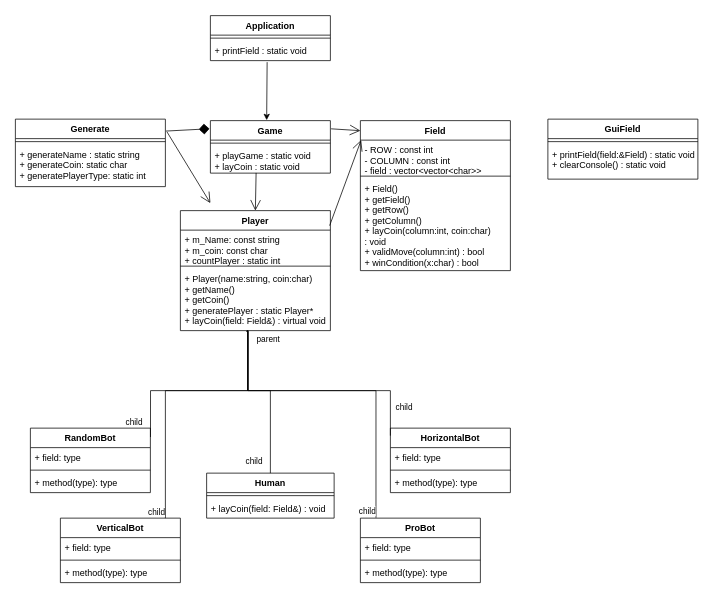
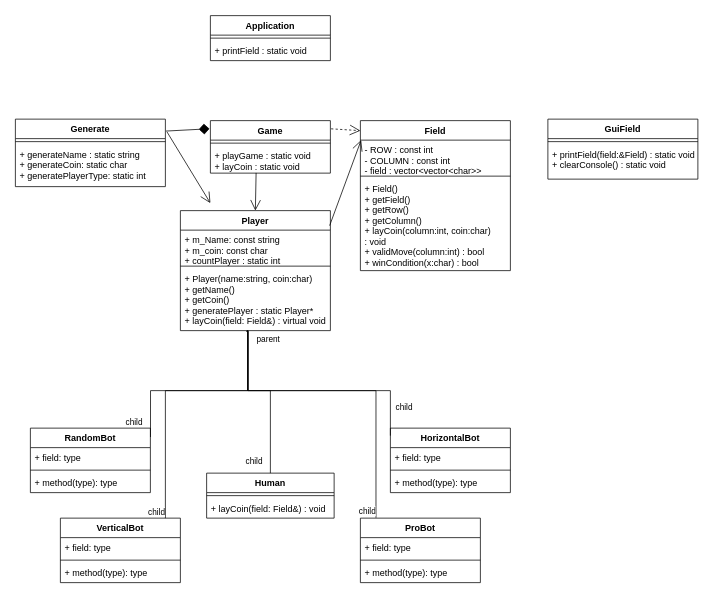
- <mxCell id="57" value="" style="endArrow=classic;html=1;rounded=0;exitX=0.473;exitY=1.078;exitDx=0;exitDy=0;exitPerimeter=0;entryX=0.469;entryY=-0.008;entryDx=0;entryDy=0;entryPerimeter=0;" edge="1" parent="1" source="56" target="2"><mxGeometry width="50" height="50" relative="1" as="geometry"><mxPoint x="370" y="-130" as="sourcePoint" /><mxPoint x="420" y="-180" as="targetPoint" /></mxGeometry></mxCell>
- <mxCell id="50" value="" style="endArrow=open;endFill=1;endSize=12;html=1;rounded=0;shadow=0;exitX=1.006;exitY=0.156;exitDx=0;exitDy=0;exitPerimeter=0;entryX=0;entryY=0.067;entryDx=0;entryDy=0;entryPerimeter=0;" parent="1" source="2" target="8" edge="1"><mxGeometry width="160" relative="1" as="geometry"><mxPoint x="290" y="330" as="sourcePoint" /><mxPoint x="450" y="330" as="targetPoint" /></mxGeometry></mxCell>
+ <mxCell id="50" value="" style="endArrow=open;endFill=1;endSize=12;html=1;rounded=0;shadow=0;exitX=1.006;exitY=0.156;exitDx=0;exitDy=0;exitPerimeter=0;entryX=0;entryY=0.067;entryDx=0;entryDy=0;entryPerimeter=0;dashed=1;" parent="1" source="2" target="8" edge="1"><mxGeometry width="160" relative="1" as="geometry"><mxPoint x="290" y="330" as="sourcePoint" /><mxPoint x="450" y="330" as="targetPoint" /></mxGeometry></mxCell>
